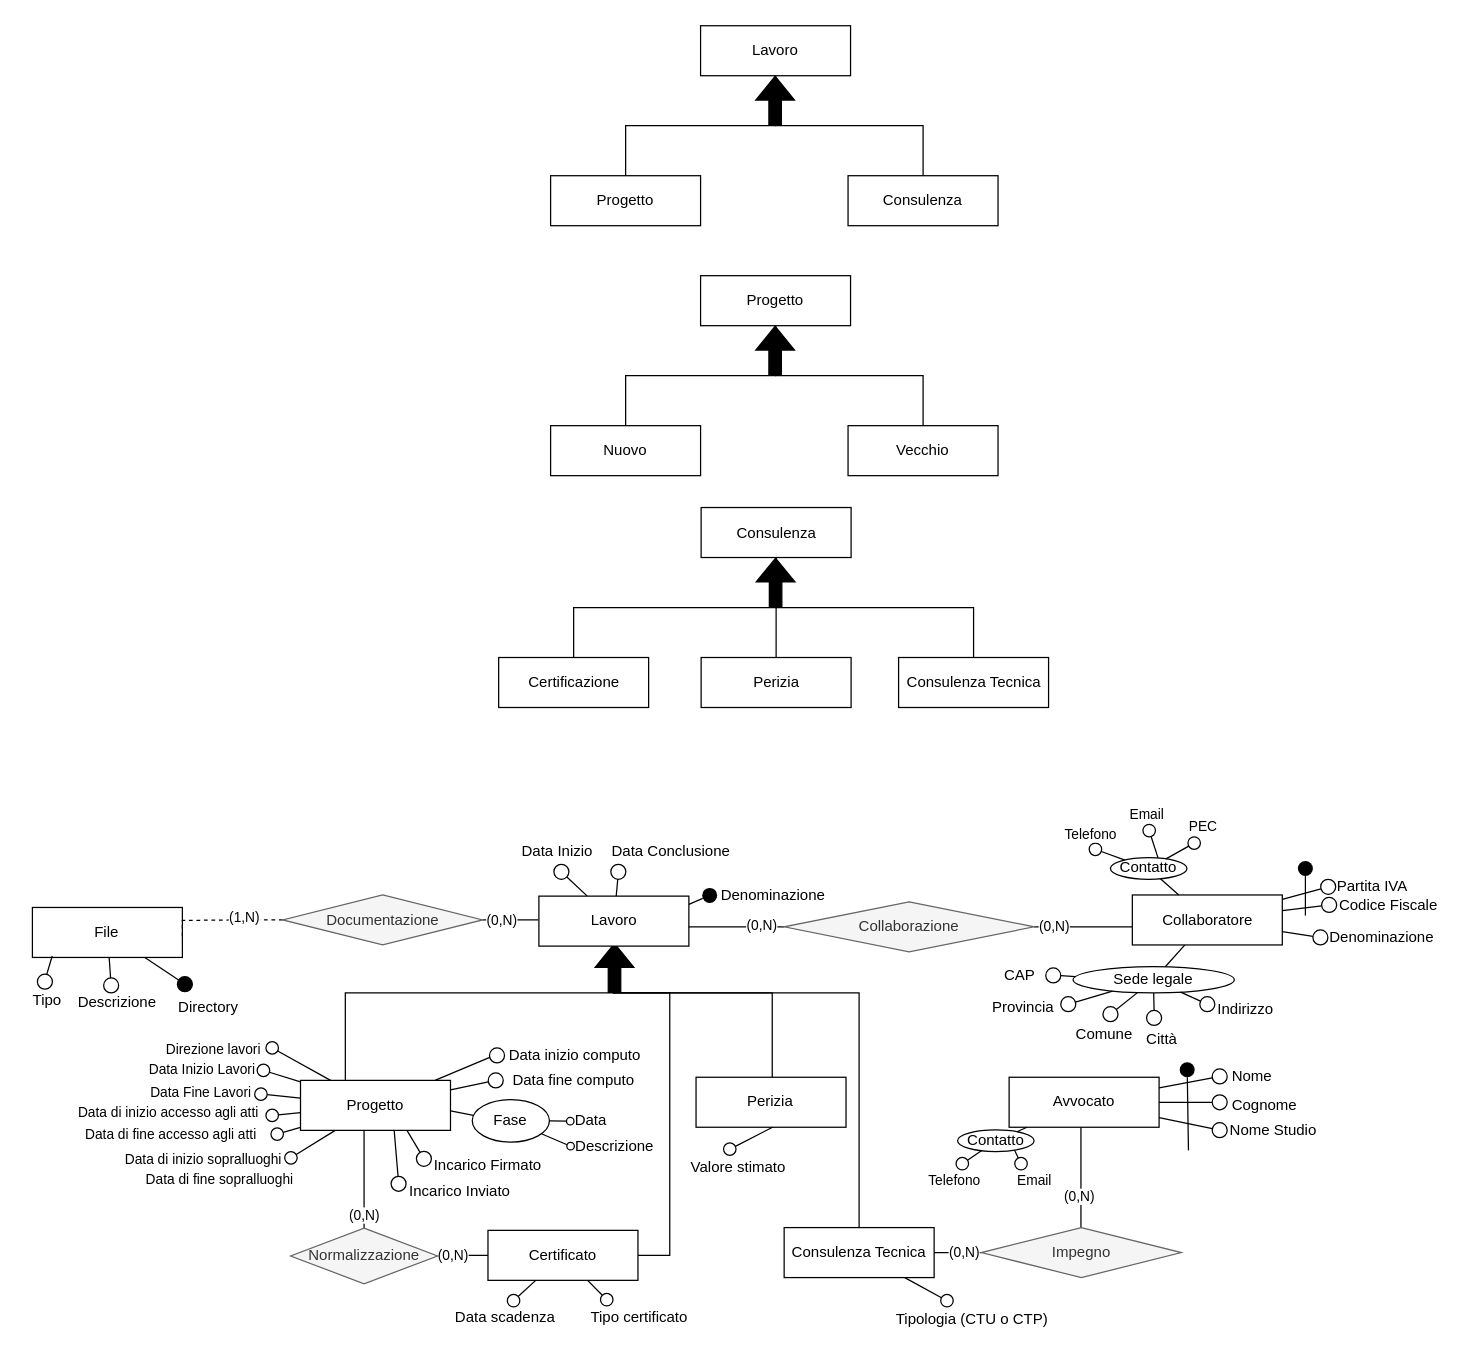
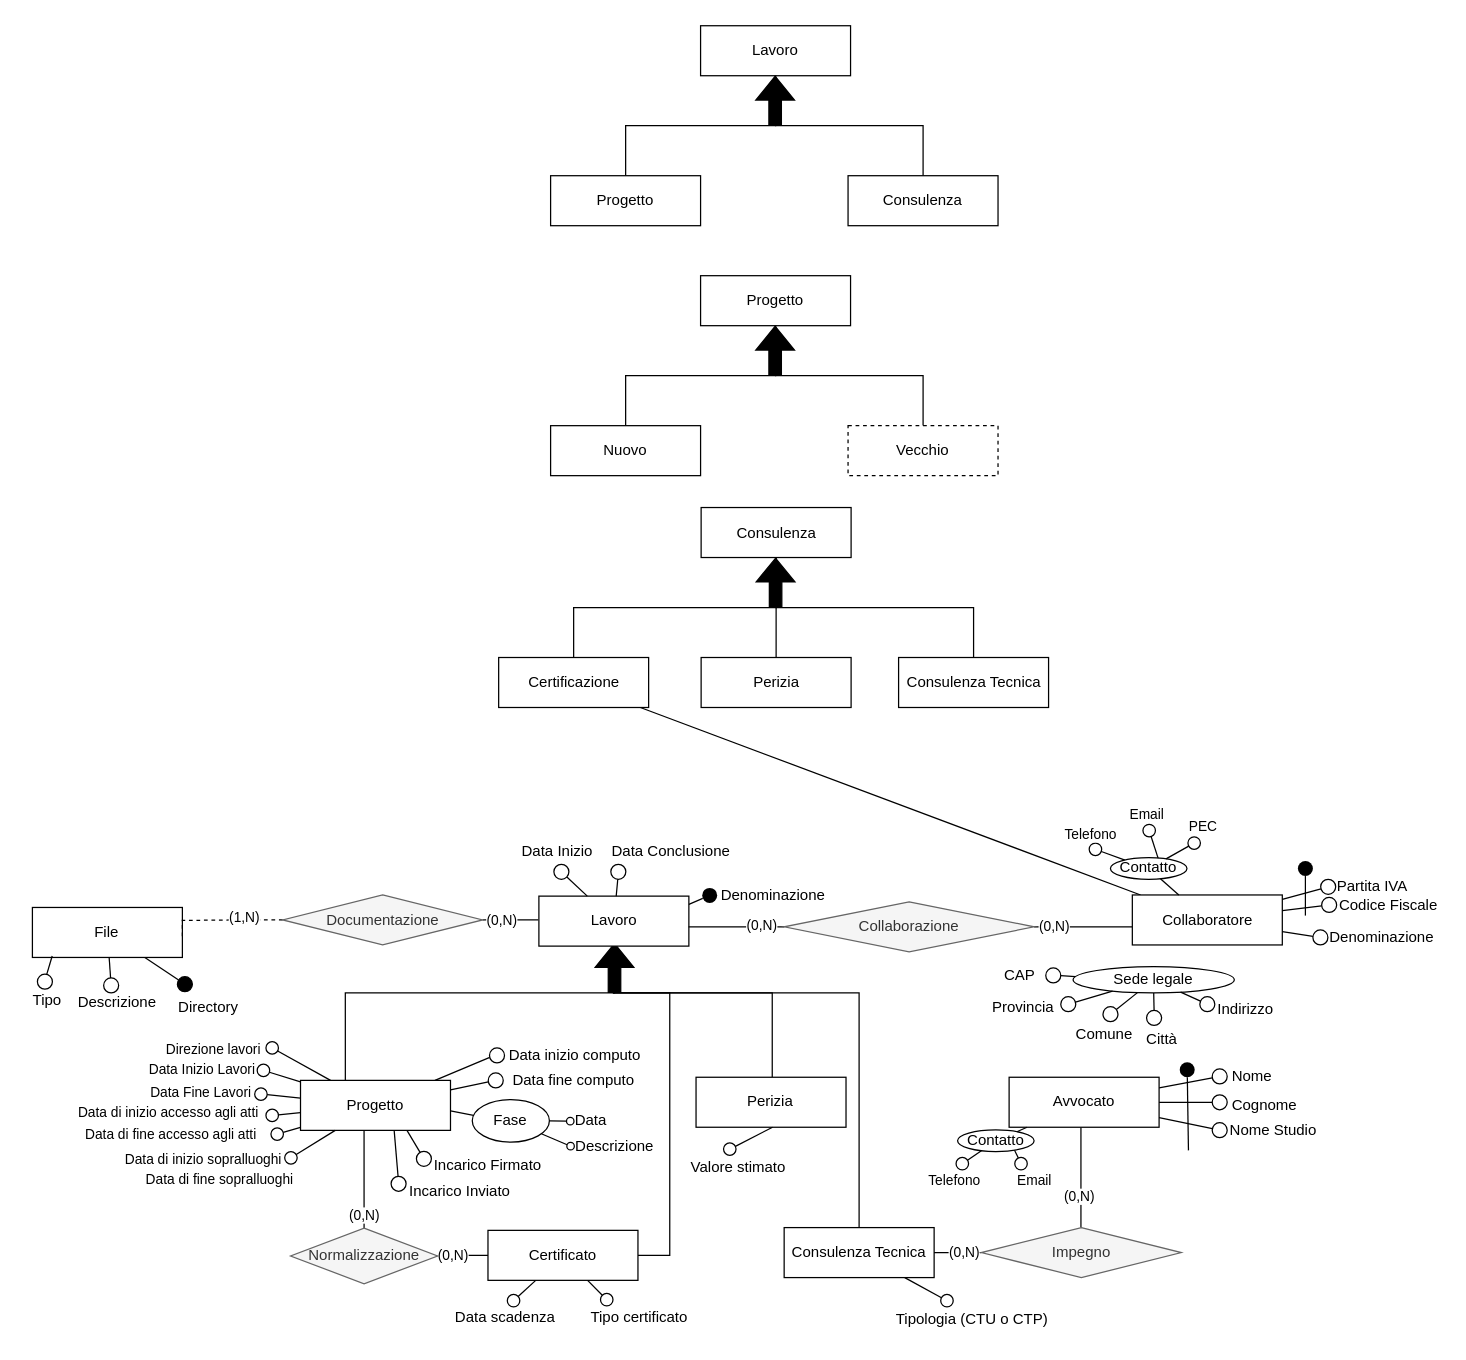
- <mxCell id="114" value="Vecchio" style="whiteSpace=wrap;html=1;" parent="1" vertex="1"><mxGeometry x="678.06" y="340" width="120" height="40" as="geometry" /></mxCell>
+ <mxCell id="114" value="Vecchio" style="whiteSpace=wrap;html=1;dashed=1;" parent="1" vertex="1"><mxGeometry x="678.06" y="340" width="120" height="40" as="geometry" /></mxCell>
- <mxCell id="61" style="edgeStyle=none;orthogonalLoop=1;jettySize=auto;html=1;endArrow=none;endFill=0;rounded=0;" parent="1" source="62" target="66" edge="1"><mxGeometry relative="1" as="geometry" /></mxCell>
+ <mxCell id="61" style="edgeStyle=none;orthogonalLoop=1;jettySize=auto;html=1;endArrow=none;endFill=0;rounded=0;" parent="1" source="62" target="103" edge="1"><mxGeometry relative="1" as="geometry" /></mxCell>
